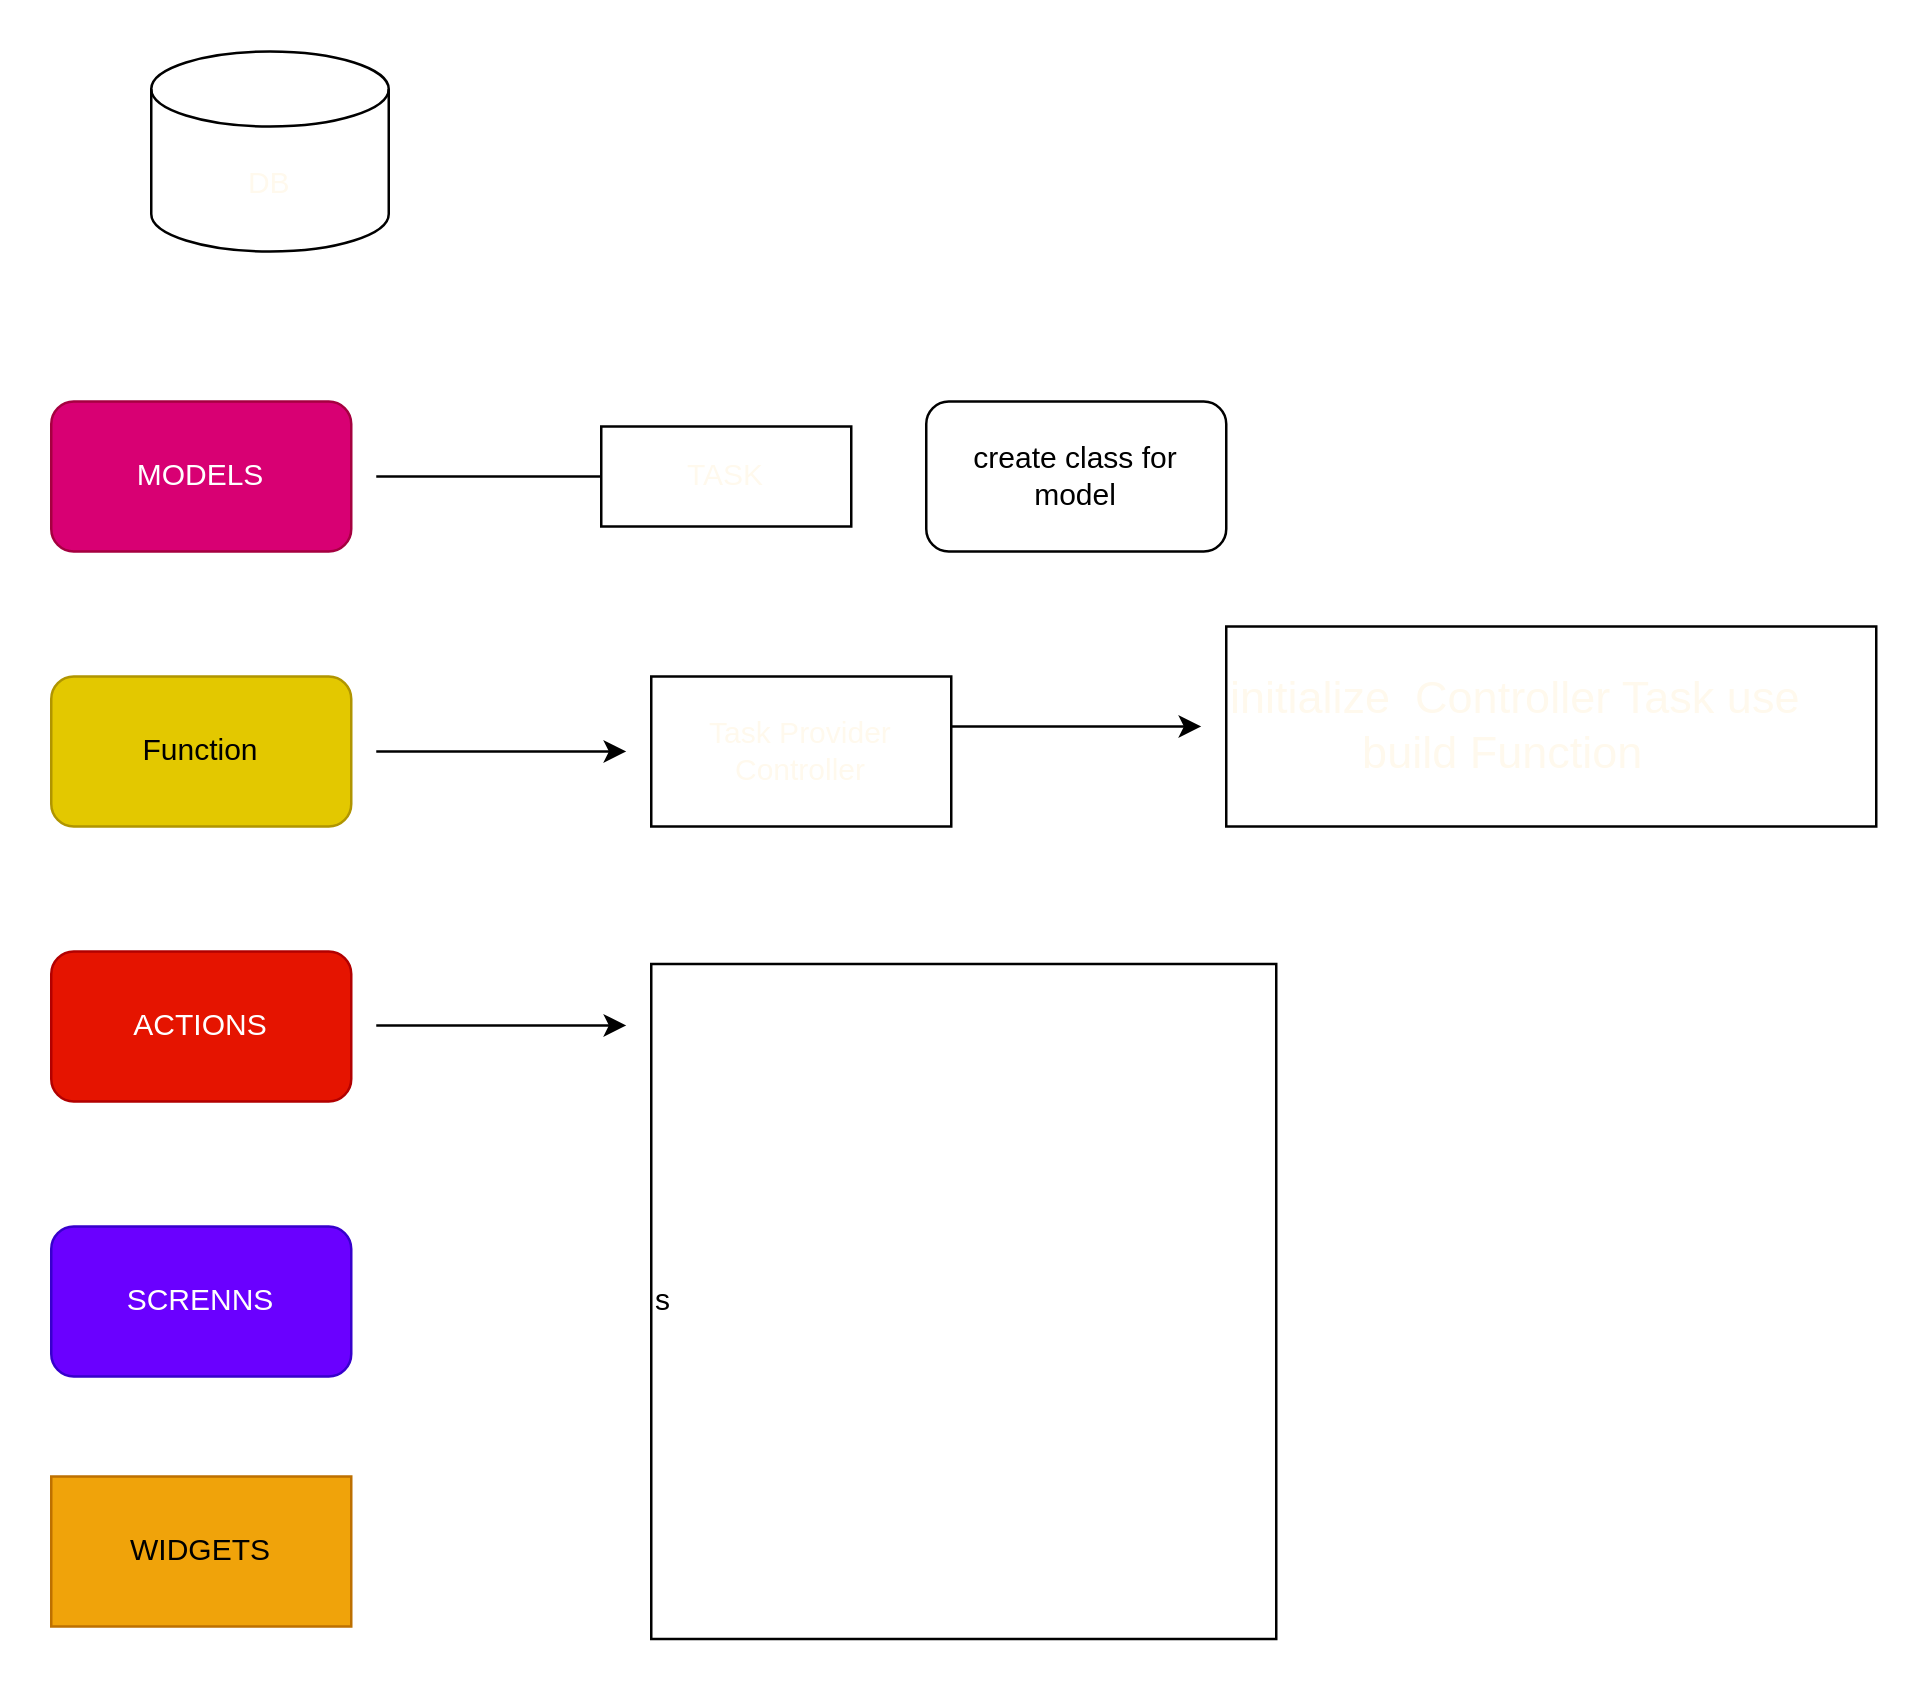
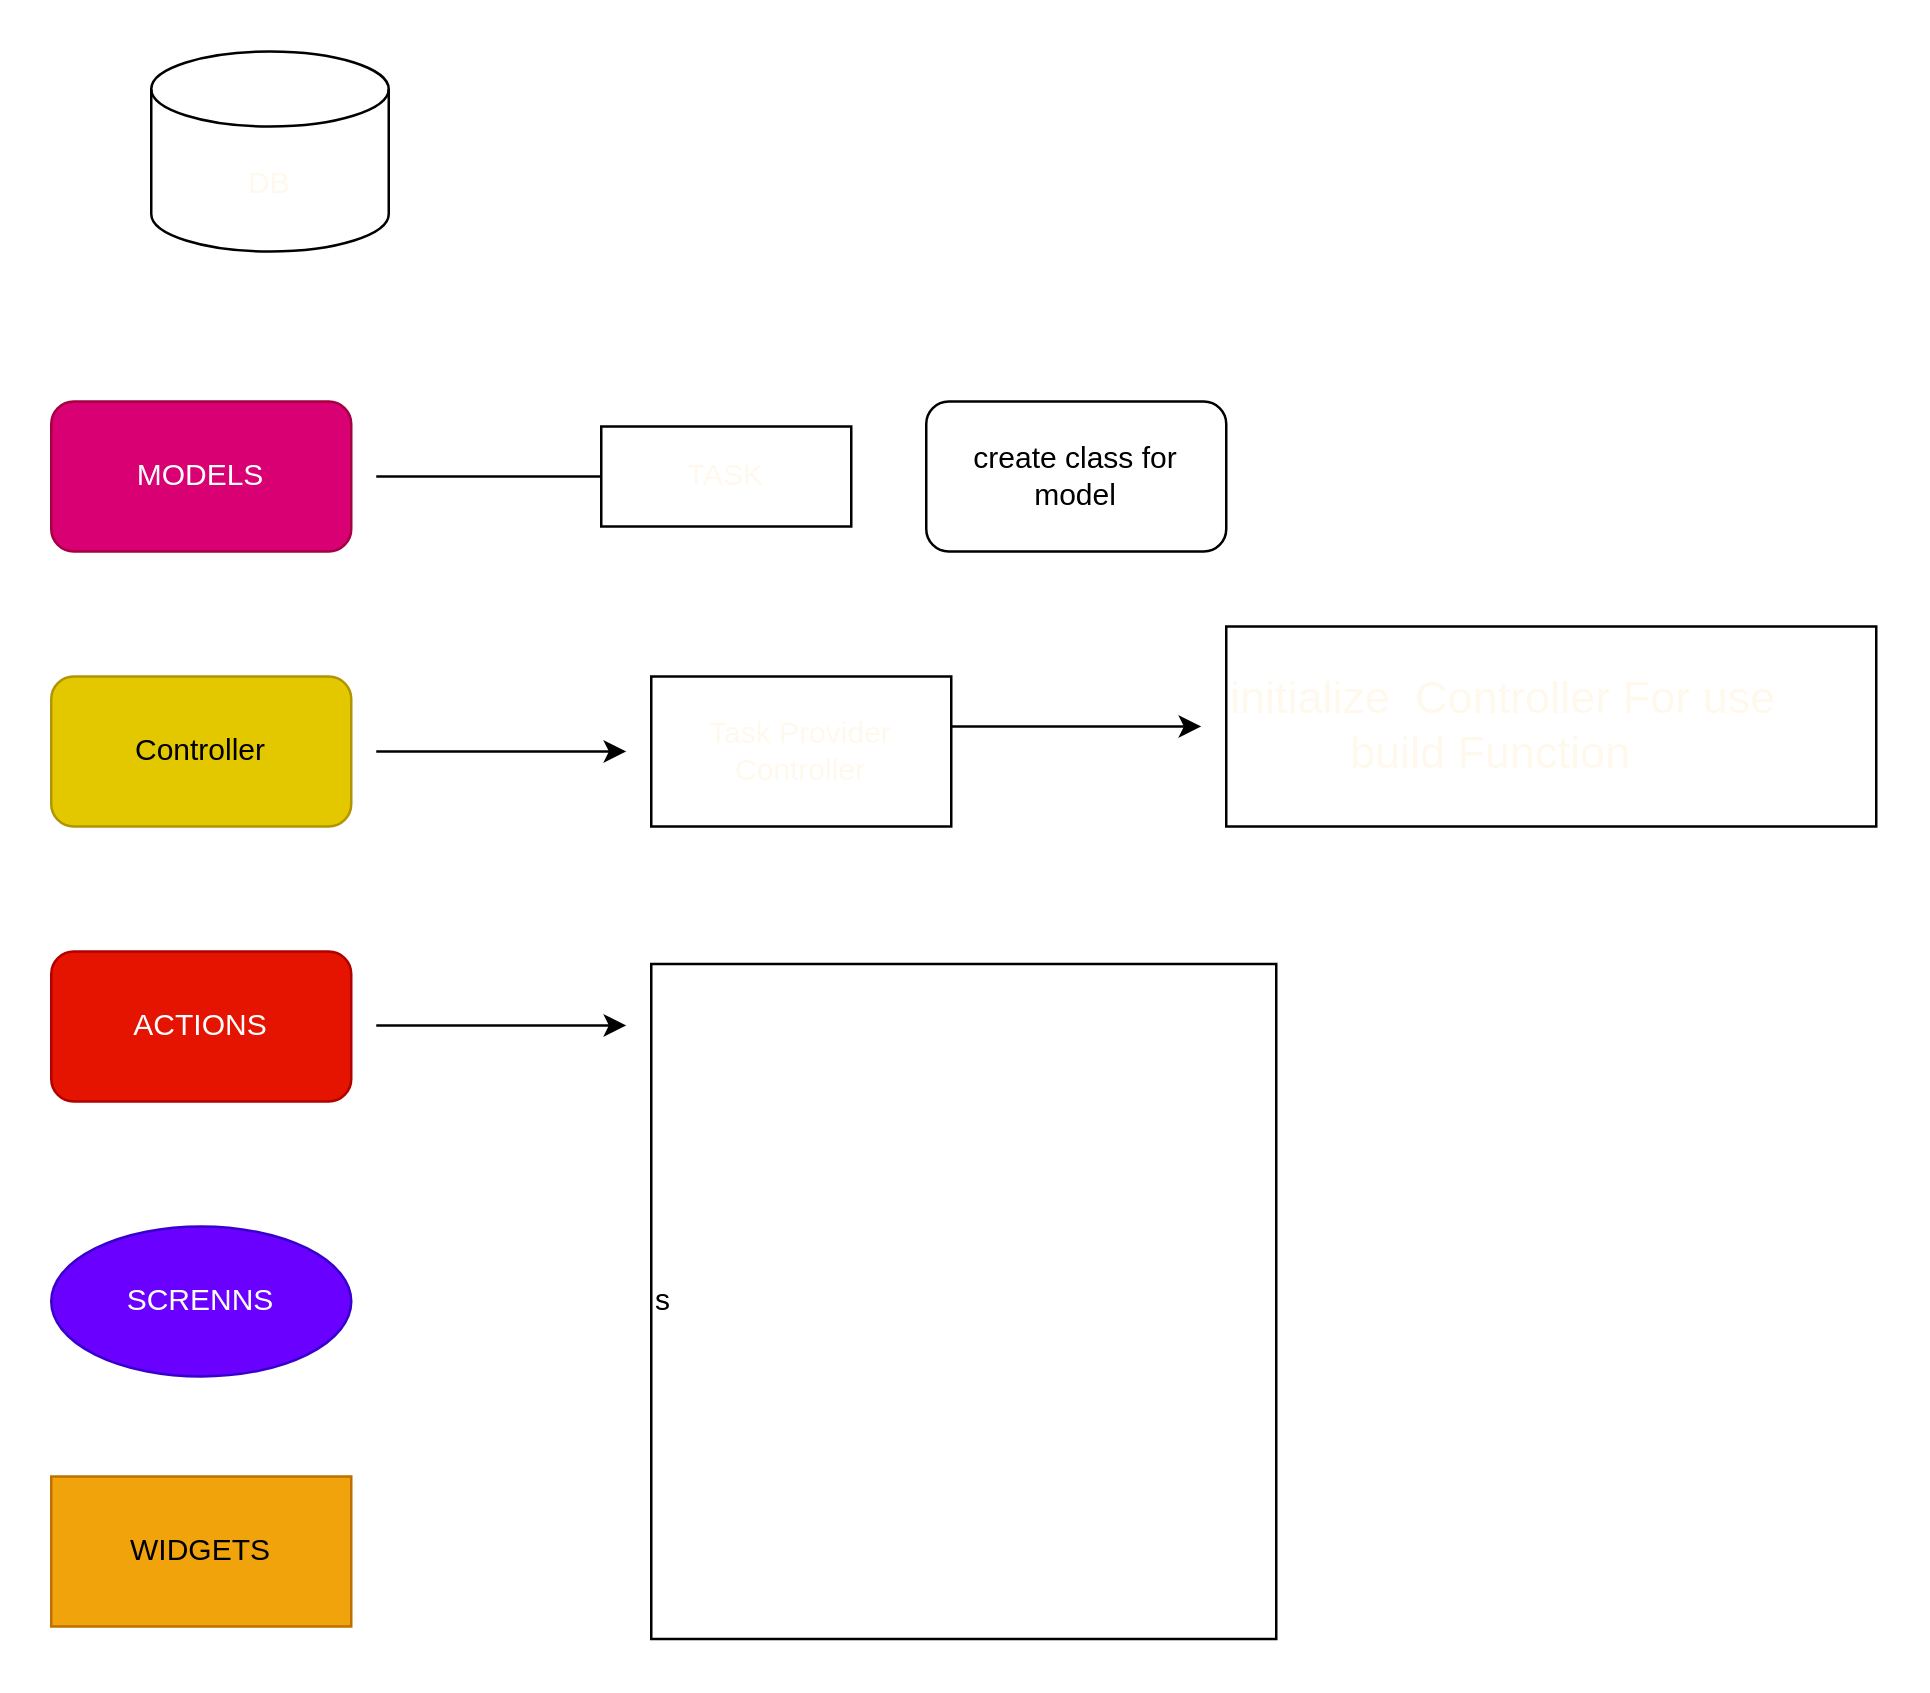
- <mxCell id="14" value="&lt;div style=&quot;text-align: center;&quot;&gt;&lt;span style=&quot;background-color: initial;&quot;&gt;initialize&amp;nbsp; Controller Task use&lt;/span&gt;&lt;/div&gt;&lt;div style=&quot;text-align: center;&quot;&gt;&lt;span style=&quot;background-color: initial;&quot;&gt;&amp;nbsp;build Function&amp;nbsp; &amp;nbsp;&lt;/span&gt;&lt;/div&gt;" style="whiteSpace=wrap;html=1;fontSize=18;fontColor=#FFF9ED;align=left;" parent="1" vertex="1"><mxGeometry x="490" y="250" width="260" height="80" as="geometry" /></mxCell>
+ <mxCell id="14" value="&lt;div style=&quot;text-align: center;&quot;&gt;&lt;span style=&quot;background-color: initial;&quot;&gt;initialize&amp;nbsp; Controller For use&lt;/span&gt;&lt;/div&gt;&lt;div style=&quot;text-align: center;&quot;&gt;&lt;span style=&quot;background-color: initial;&quot;&gt;&amp;nbsp;build Function&amp;nbsp; &amp;nbsp;&lt;/span&gt;&lt;/div&gt;" style="whiteSpace=wrap;html=1;fontSize=18;fontColor=#FFF9ED;align=left;" parent="1" vertex="1"><mxGeometry x="490" y="250" width="260" height="80" as="geometry" /></mxCell>
- <mxCell id="6" value="Function" style="rounded=1;whiteSpace=wrap;html=1;fontColor=#000000;fillColor=#e3c800;strokeColor=#B09500;" parent="1" vertex="1"><mxGeometry x="20" y="270" width="120" height="60" as="geometry" /></mxCell>
+ <mxCell id="6" value="Controller" style="rounded=1;whiteSpace=wrap;html=1;fontColor=#000000;fillColor=#e3c800;strokeColor=#B09500;" parent="1" vertex="1"><mxGeometry x="20" y="270" width="120" height="60" as="geometry" /></mxCell>
- <mxCell id="5" value="SCRENNS" style="rounded=1;whiteSpace=wrap;html=1;fillColor=#6a00ff;strokeColor=#3700CC;fontColor=#ffffff;" parent="1" vertex="1"><mxGeometry x="20" y="490" width="120" height="60" as="geometry" /></mxCell>
+ <mxCell id="5" value="SCRENNS" style="ellipse;whiteSpace=wrap;html=1;fillColor=#6a00ff;strokeColor=#3700CC;fontColor=#ffffff;" parent="1" vertex="1"><mxGeometry x="20" y="490" width="120" height="60" as="geometry" /></mxCell>
